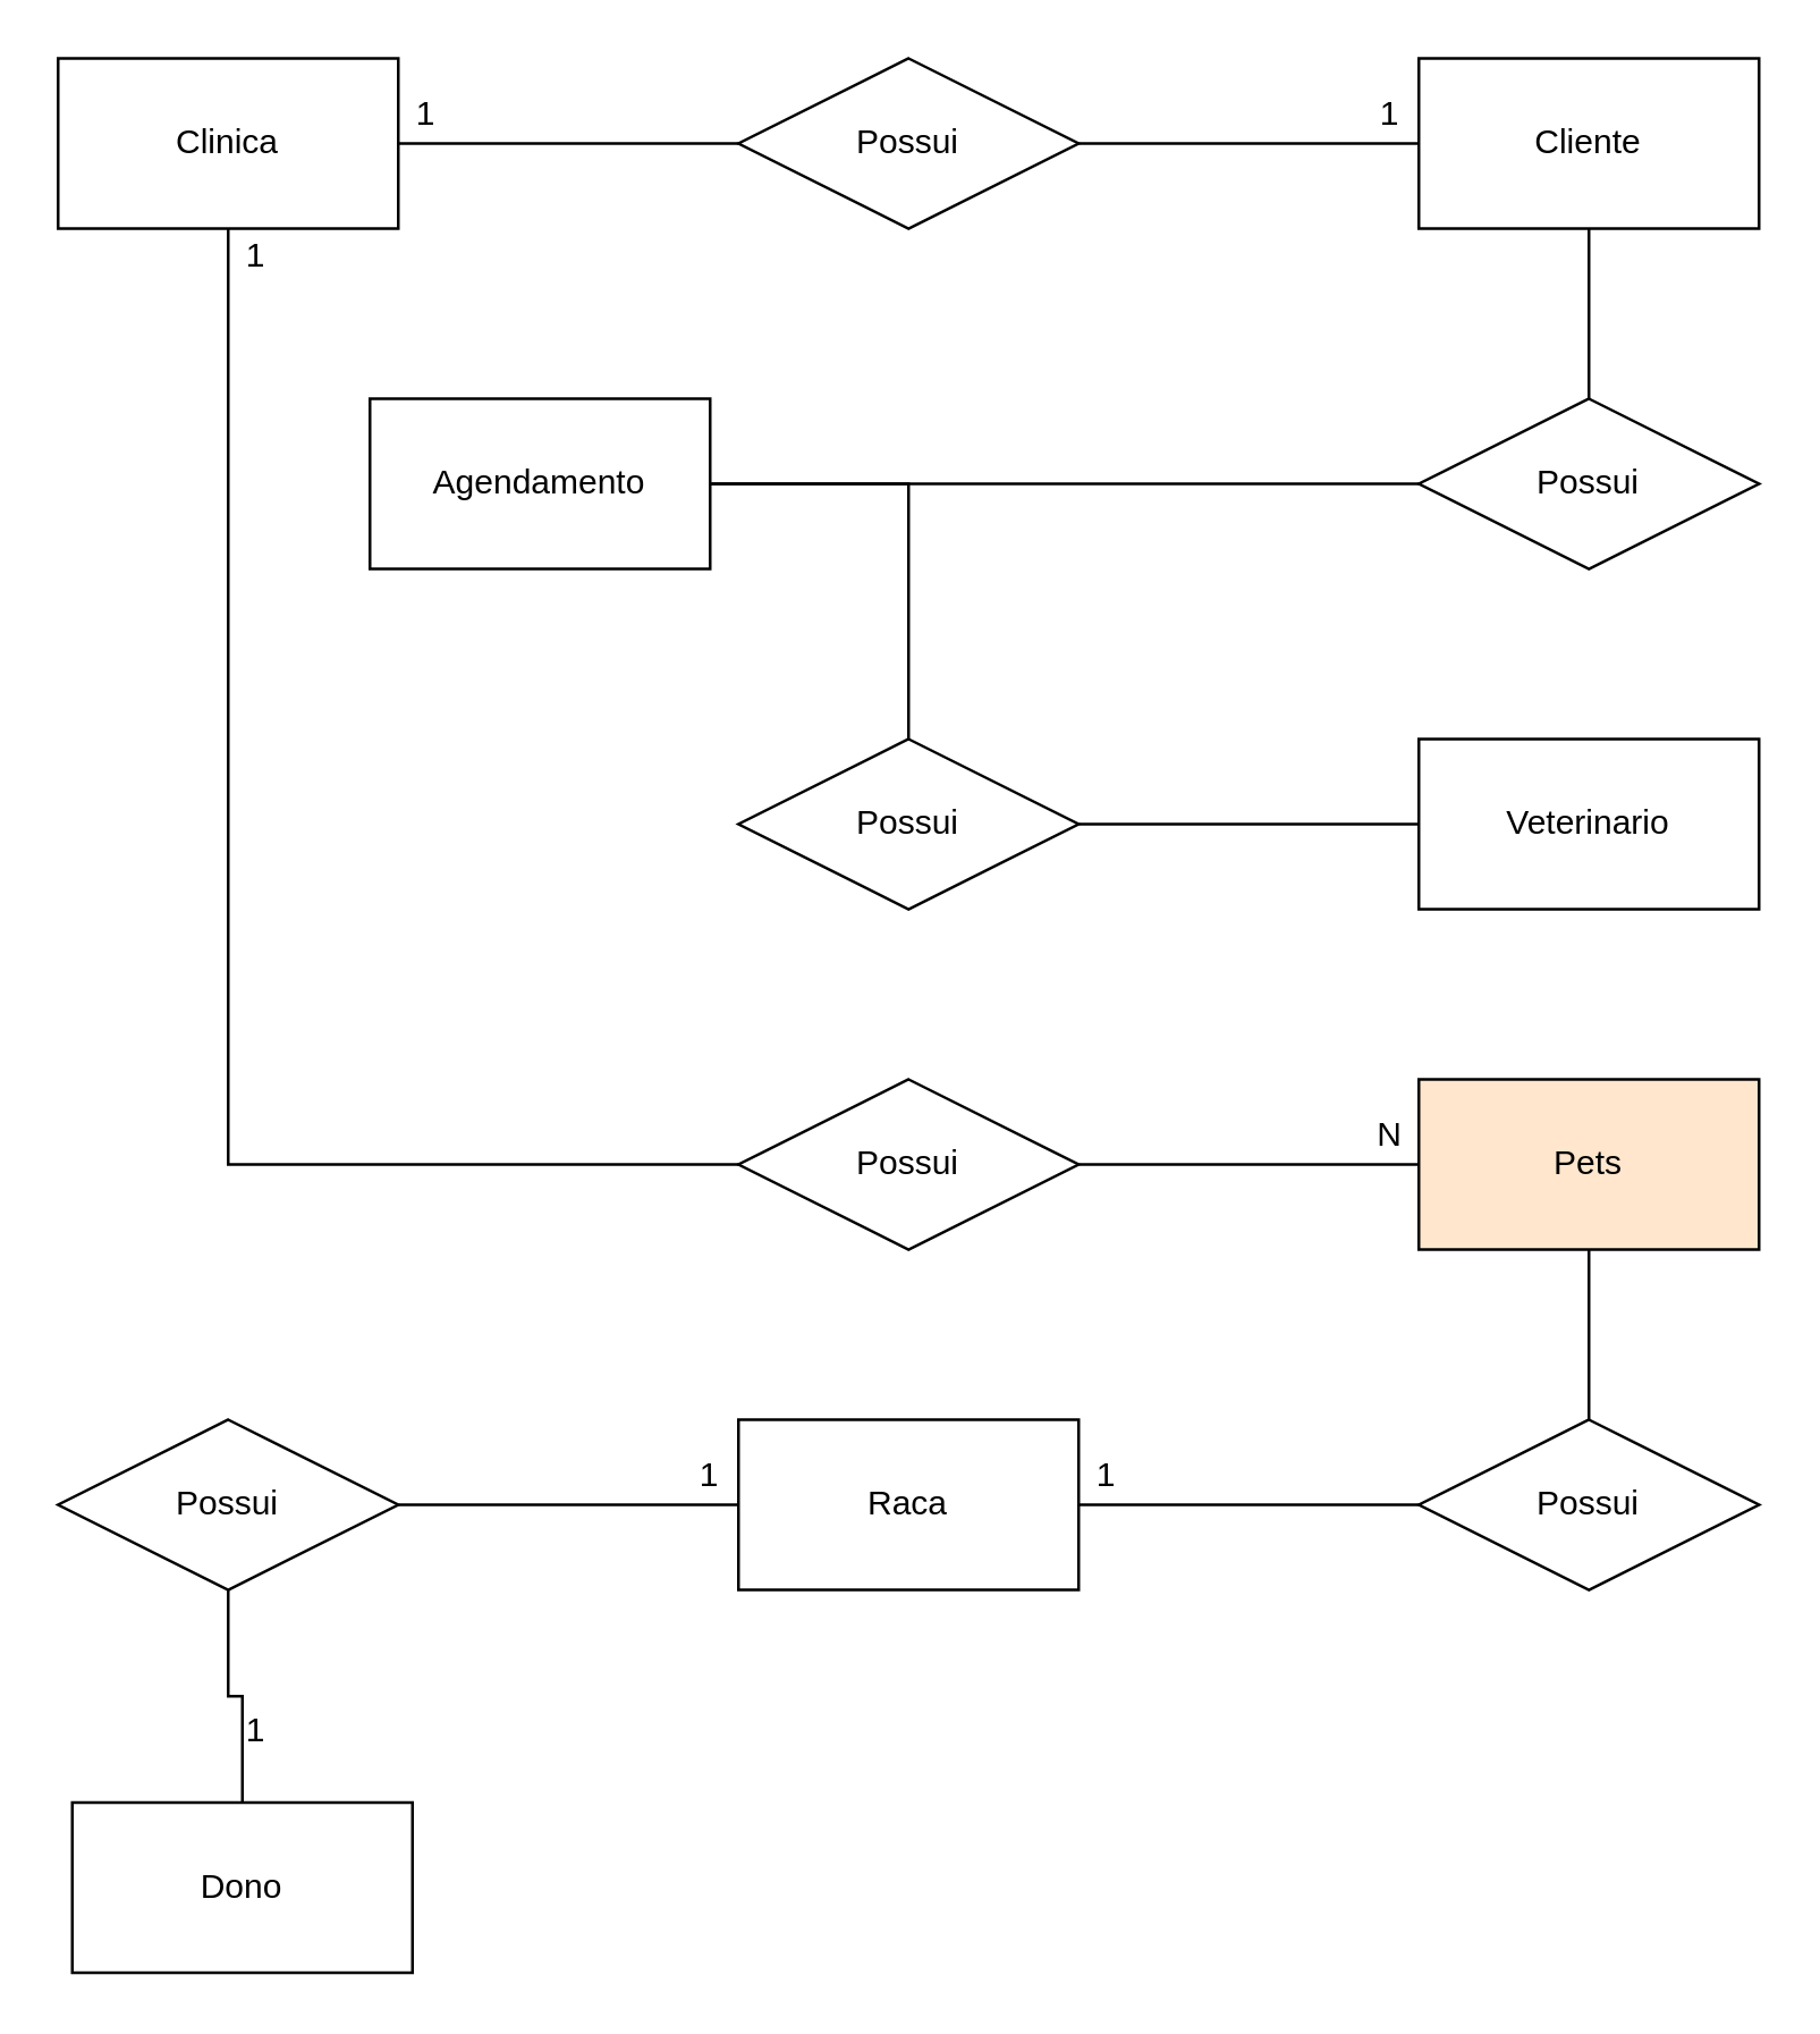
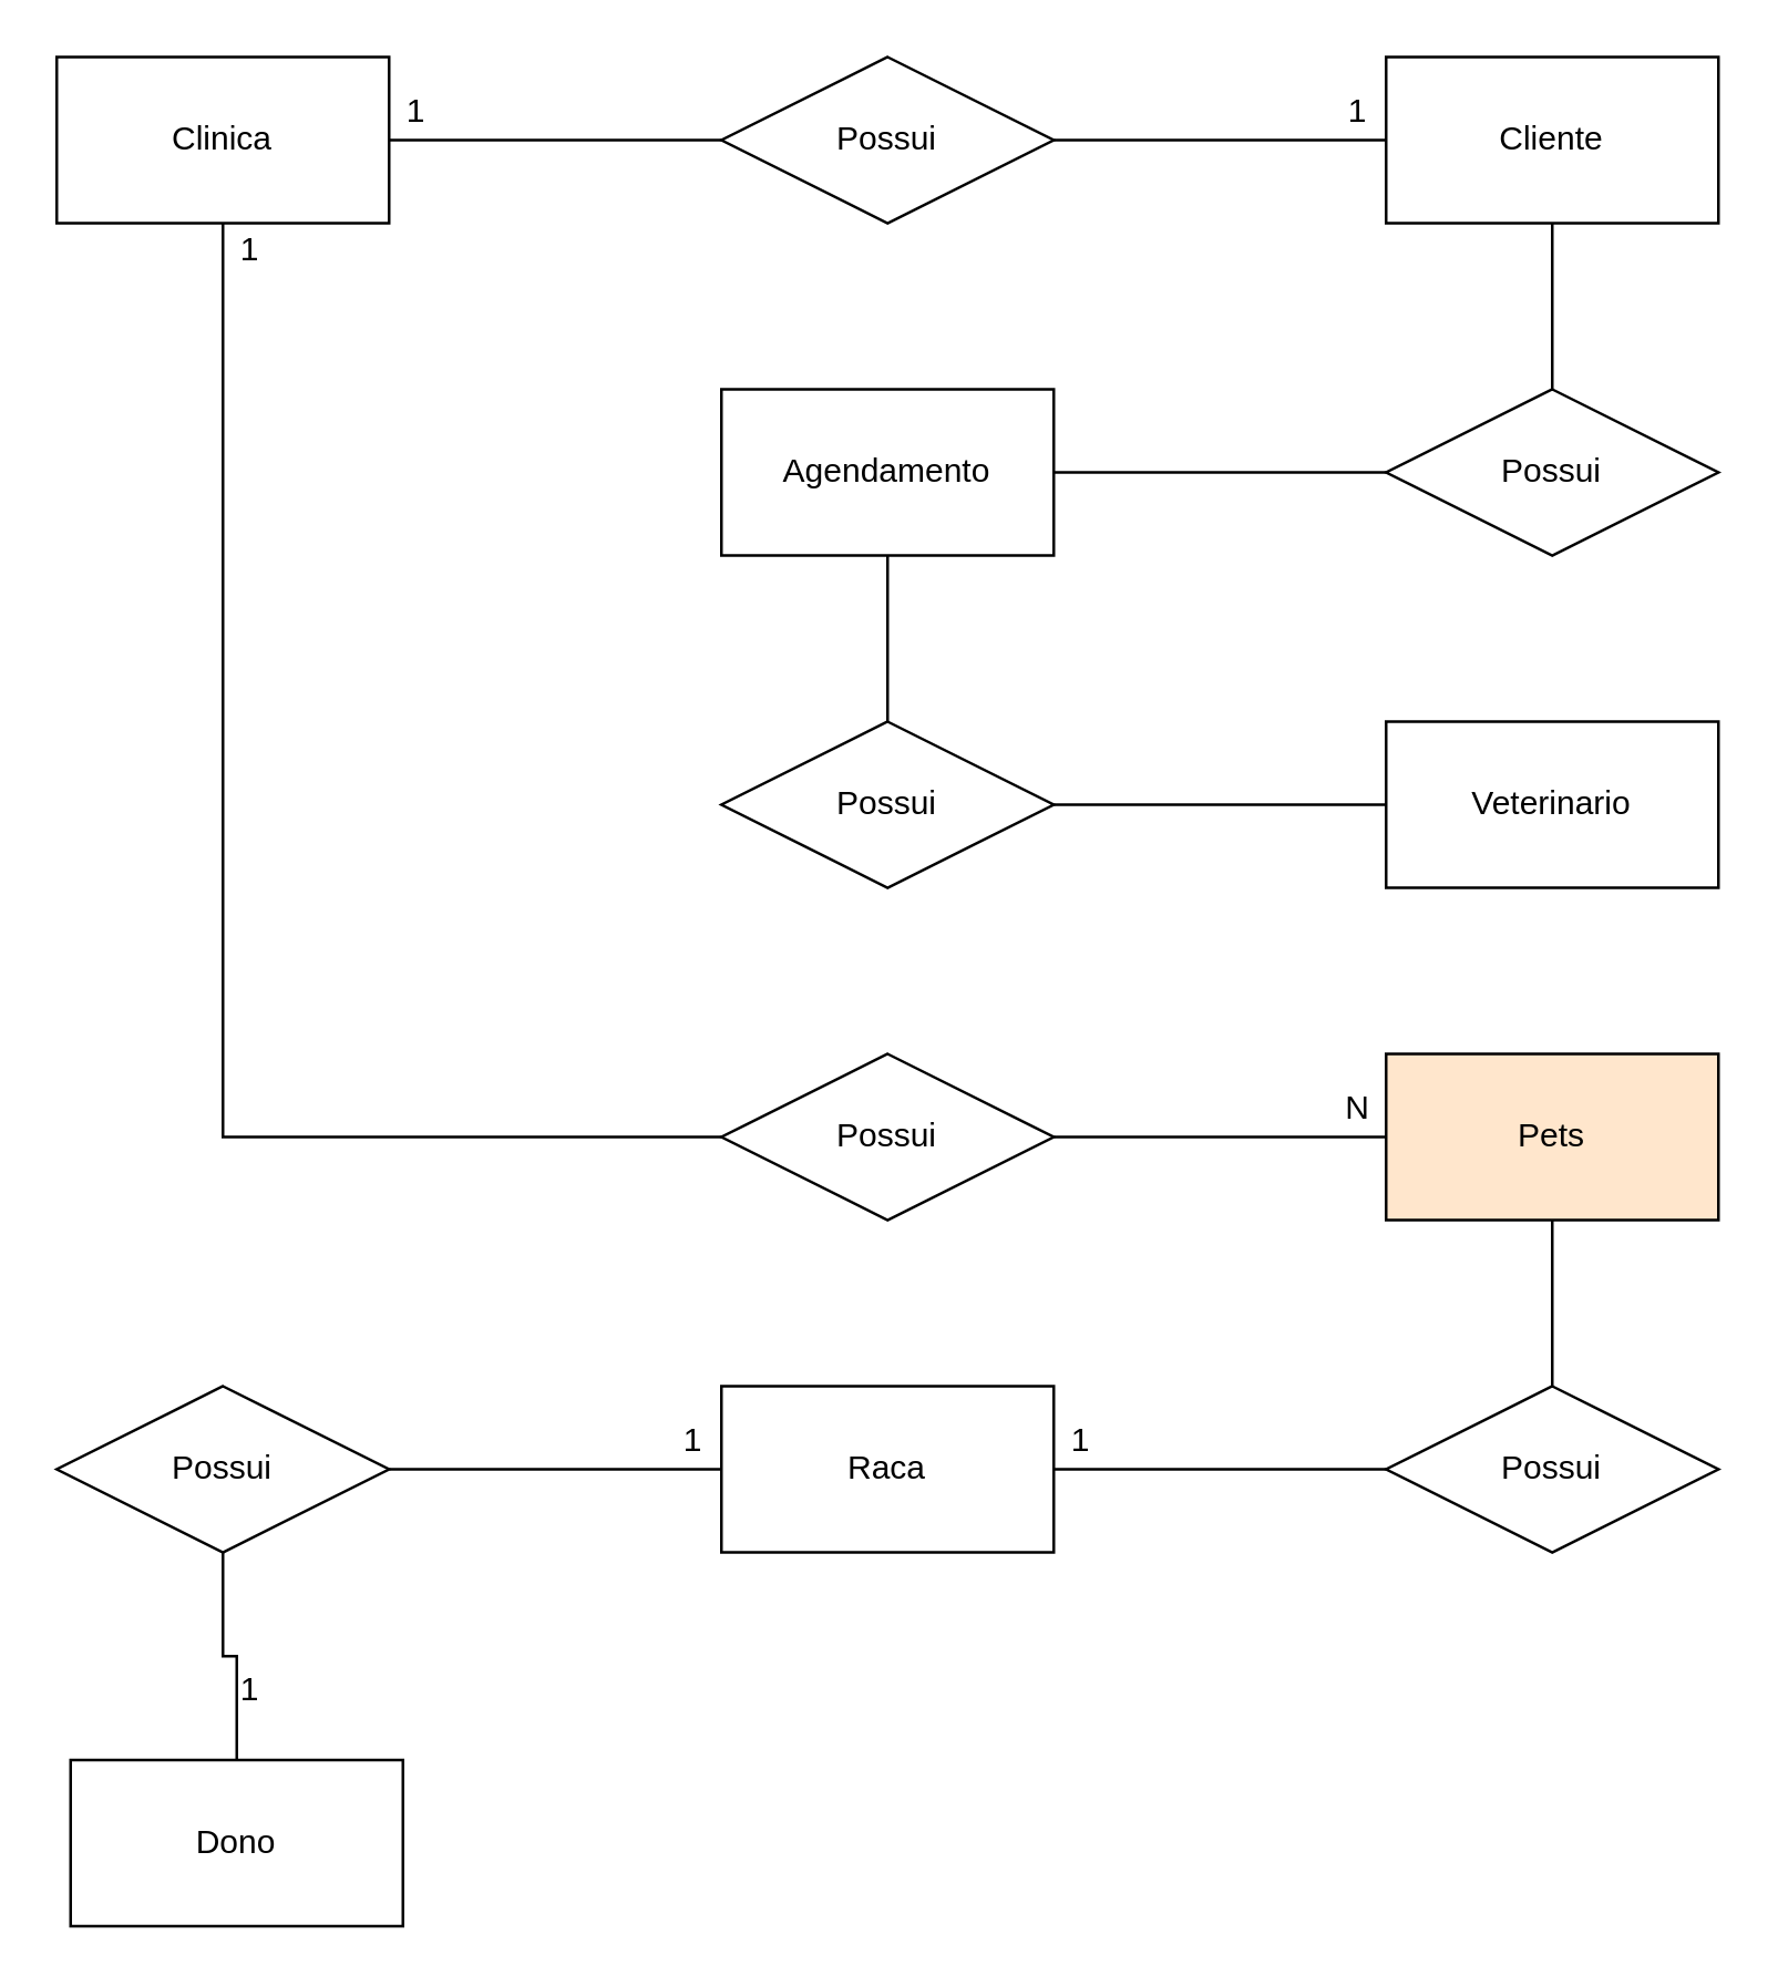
- <mxCell id="12" value="Agendamento" style="rounded=0;whiteSpace=wrap;html=1;" vertex="1" parent="1"><mxGeometry x="130" y="140" width="120" height="60" as="geometry" /></mxCell>
+ <mxCell id="12" value="Agendamento" style="rounded=0;whiteSpace=wrap;html=1;" vertex="1" parent="1"><mxGeometry x="260" y="140" width="120" height="60" as="geometry" /></mxCell>
